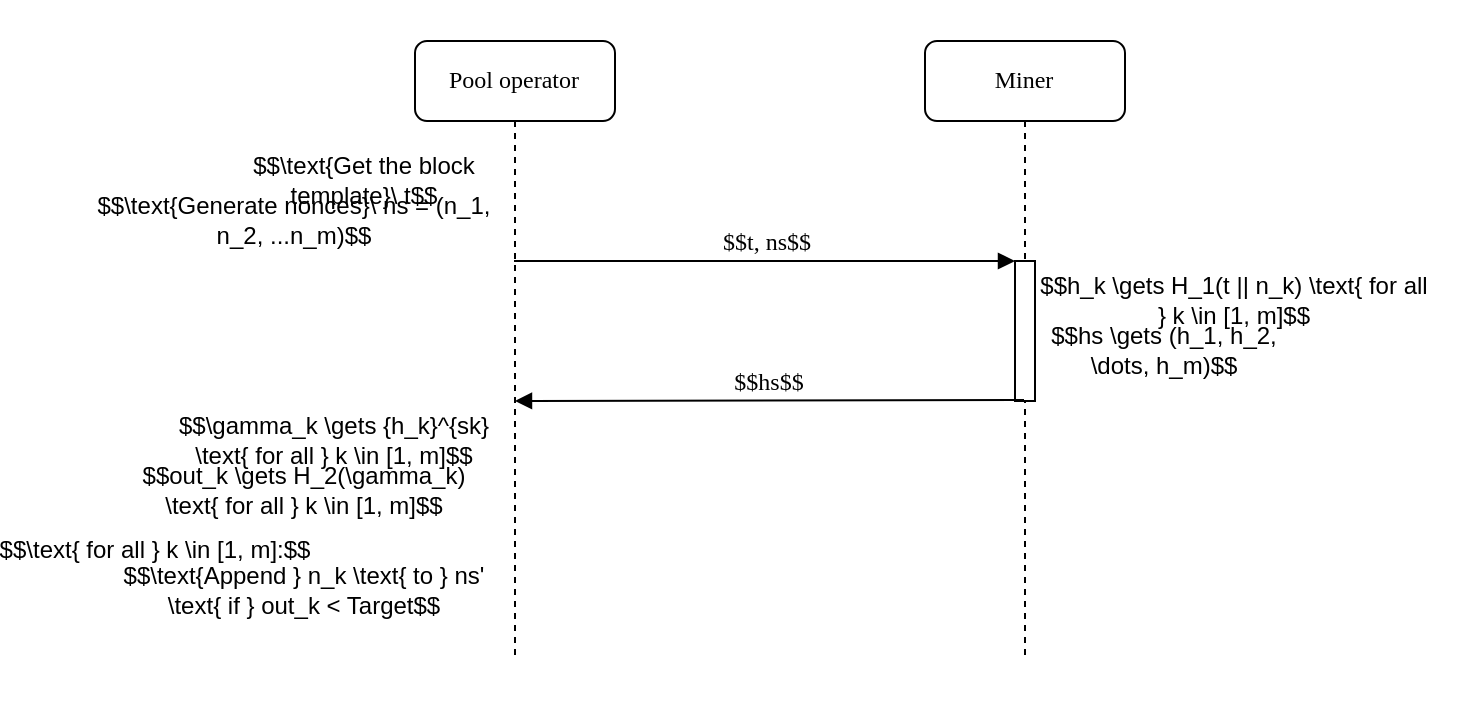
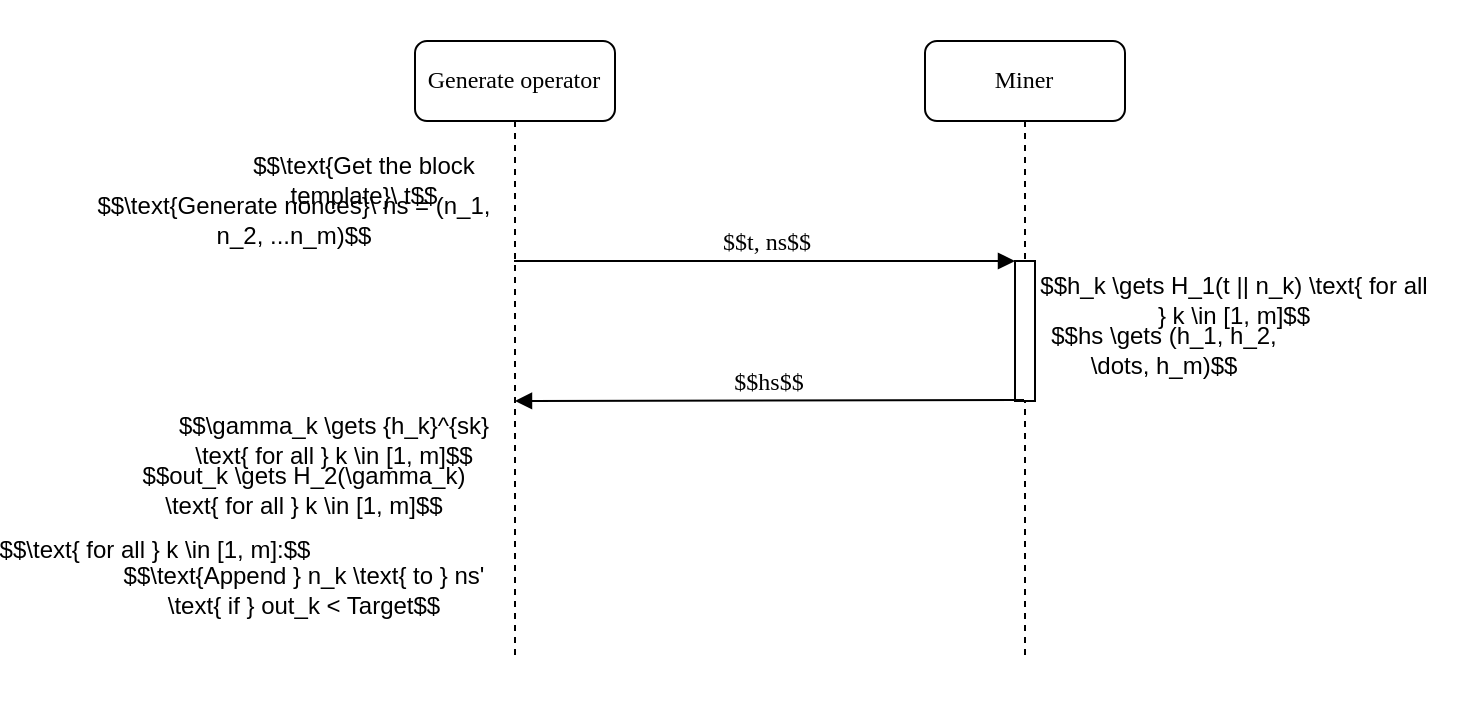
- <mxCell id="4" value="Pool operator" style="shape=umlLifeline;perimeter=lifelinePerimeter;whiteSpace=wrap;html=1;container=1;collapsible=0;recursiveResize=0;outlineConnect=0;rounded=1;shadow=0;comic=0;labelBackgroundColor=none;strokeColor=#000000;strokeWidth=1;fillColor=#FFFFFF;fontFamily=Verdana;fontSize=12;fontColor=#000000;align=center;" parent="1" vertex="1"><mxGeometry x="203" y="20" width="100" height="310" as="geometry" /></mxCell>
+ <mxCell id="4" value="Generate operator" style="shape=umlLifeline;perimeter=lifelinePerimeter;whiteSpace=wrap;html=1;container=1;collapsible=0;recursiveResize=0;outlineConnect=0;rounded=1;shadow=0;comic=0;labelBackgroundColor=none;strokeColor=#000000;strokeWidth=1;fillColor=#FFFFFF;fontFamily=Verdana;fontSize=12;fontColor=#000000;align=center;" parent="1" vertex="1"><mxGeometry x="203" y="20" width="100" height="310" as="geometry" /></mxCell>
